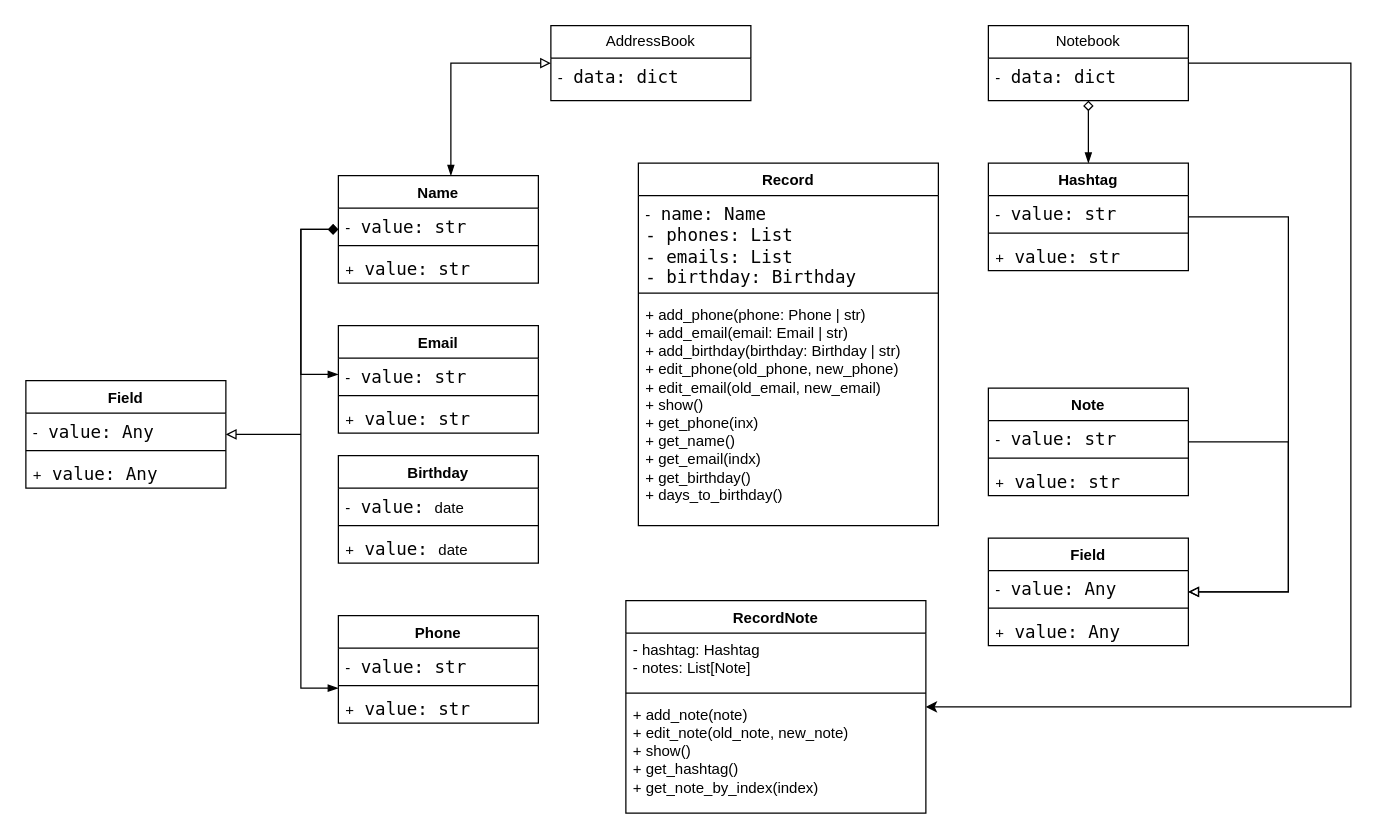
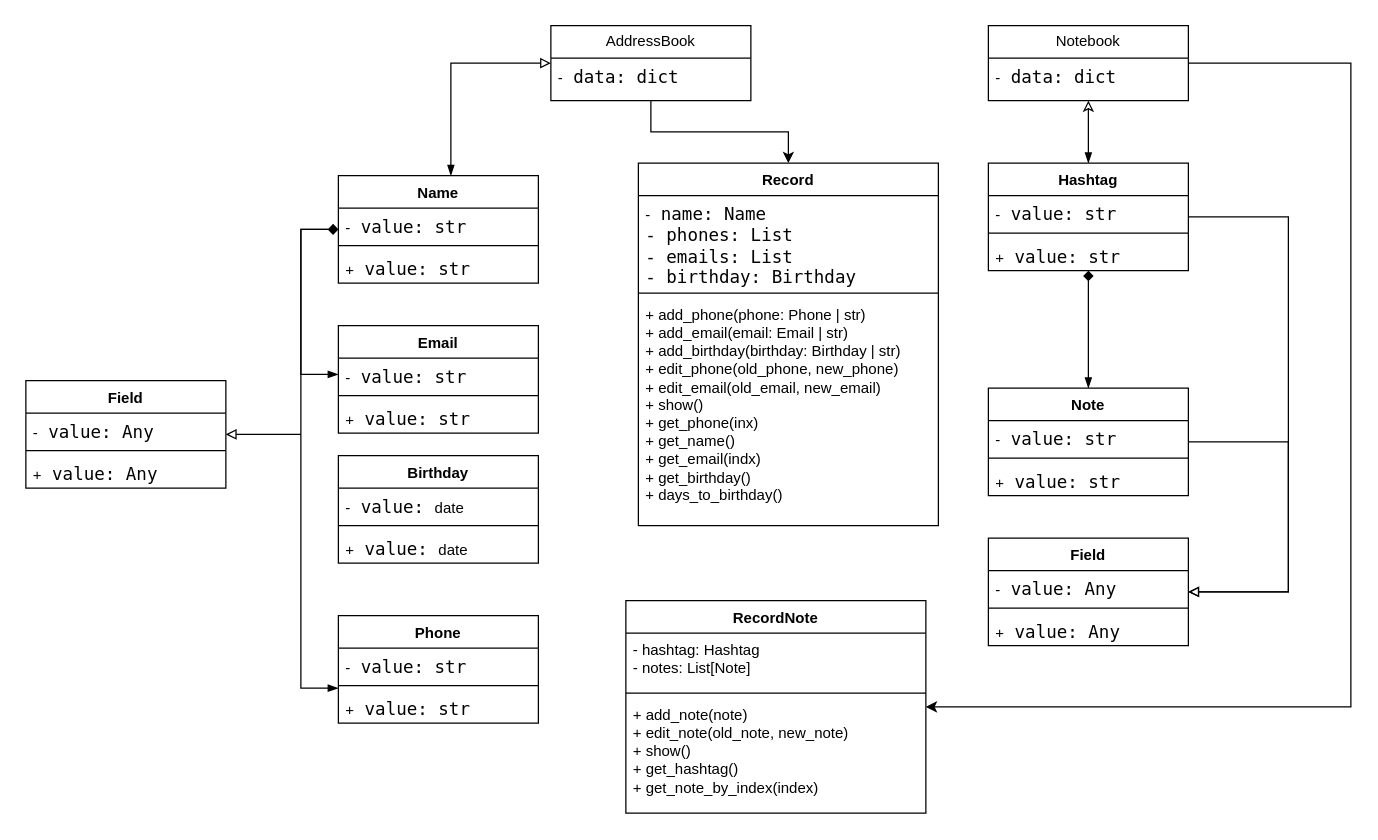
- <mxCell id="40" style="edgeStyle=orthogonalEdgeStyle;rounded=0;orthogonalLoop=1;jettySize=auto;html=1;startArrow=blockThin;startFill=1;endArrow=diamond;endFill=0;" edge="1" parent="1" source="41" target="28"><mxGeometry relative="1" as="geometry" /></mxCell>
+ <mxCell id="40" style="edgeStyle=orthogonalEdgeStyle;rounded=0;orthogonalLoop=1;jettySize=auto;html=1;startArrow=blockThin;startFill=1;endArrow=classic;endFill=0;" edge="1" parent="1" source="41" target="28"><mxGeometry relative="1" as="geometry" /></mxCell>
+ <mxCell id="2" style="edgeStyle=orthogonalEdgeStyle;rounded=0;orthogonalLoop=1;jettySize=auto;html=1;" parent="1" source="3" target="18" edge="1"><mxGeometry relative="1" as="geometry" /></mxCell>
+ <mxCell id="45" style="edgeStyle=orthogonalEdgeStyle;rounded=0;orthogonalLoop=1;jettySize=auto;html=1;startArrow=blockThin;startFill=1;endArrow=diamond;endFill=1;" edge="1" parent="1" source="46" target="41"><mxGeometry relative="1" as="geometry" /></mxCell>
